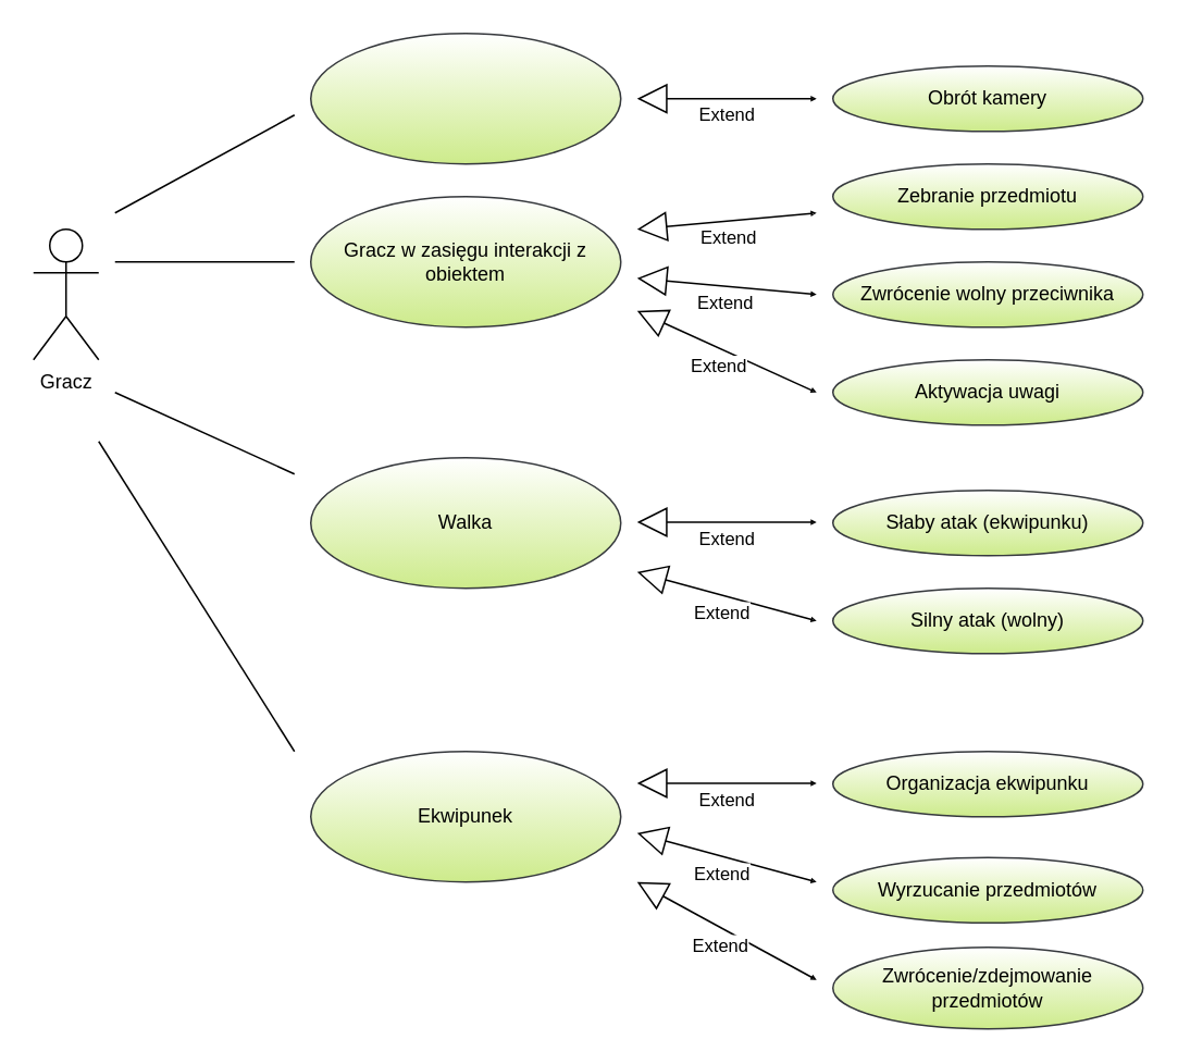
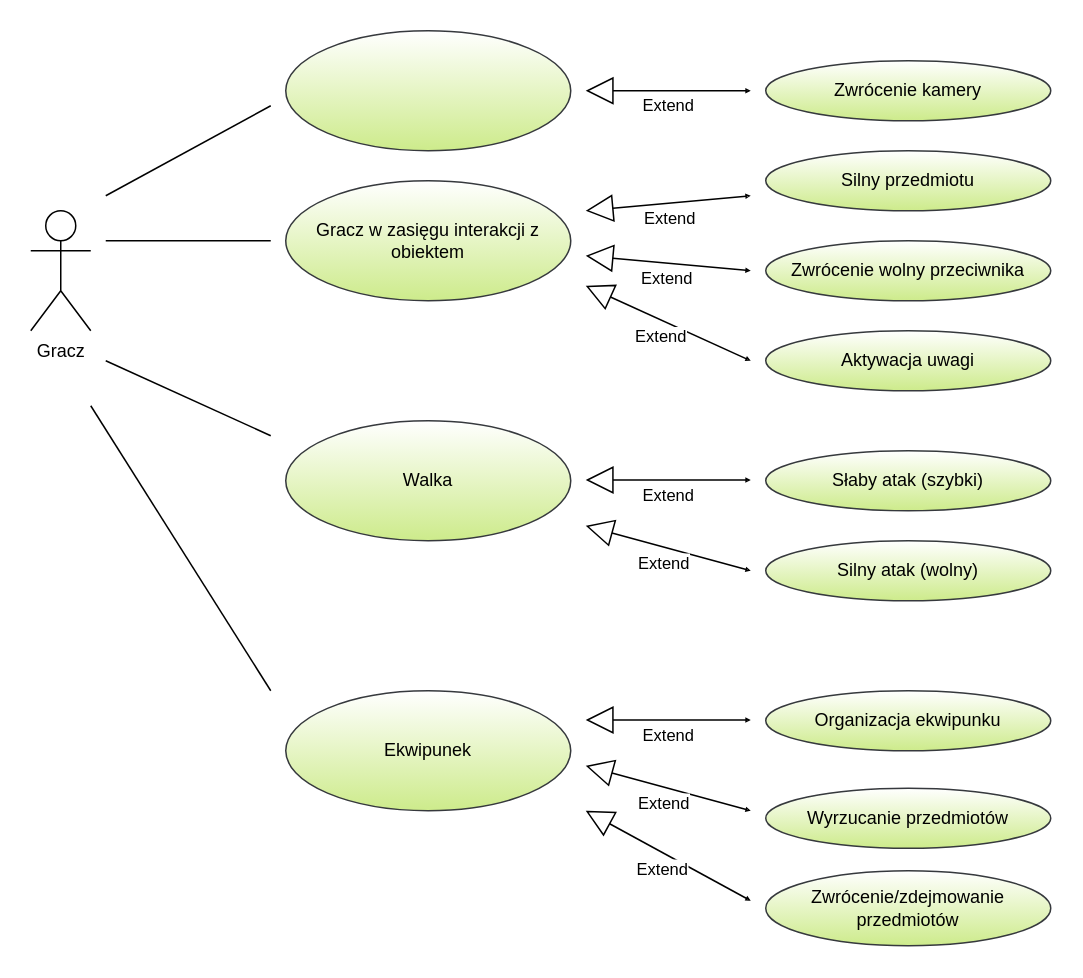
- <mxCell id="7" value="Obrót kamery" style="ellipse;whiteSpace=wrap;html=1;fillColor=#cdeb8b;strokeColor=#36393d;gradientColor=#ffffff;gradientDirection=north;" vertex="1" parent="1"><mxGeometry x="510" y="40" width="190" height="40" as="geometry" /></mxCell>
+ <mxCell id="7" value="Zwrócenie kamery" style="ellipse;whiteSpace=wrap;html=1;fillColor=#cdeb8b;strokeColor=#36393d;gradientColor=#ffffff;gradientDirection=north;" vertex="1" parent="1"><mxGeometry x="510" y="40" width="190" height="40" as="geometry" /></mxCell>
- <mxCell id="10" value="Zebranie przedmiotu" style="ellipse;whiteSpace=wrap;html=1;fillColor=#cdeb8b;strokeColor=#36393d;gradientColor=#ffffff;gradientDirection=north;" vertex="1" parent="1"><mxGeometry x="510" y="100" width="190" height="40" as="geometry" /></mxCell>
+ <mxCell id="10" value="Silny przedmiotu" style="ellipse;whiteSpace=wrap;html=1;fillColor=#cdeb8b;strokeColor=#36393d;gradientColor=#ffffff;gradientDirection=north;" vertex="1" parent="1"><mxGeometry x="510" y="100" width="190" height="40" as="geometry" /></mxCell>
- <mxCell id="17" value="&lt;div&gt;Słaby atak (ekwipunku)&lt;br&gt;&lt;/div&gt;" style="ellipse;whiteSpace=wrap;html=1;fillColor=#cdeb8b;strokeColor=#36393d;gradientColor=#ffffff;gradientDirection=north;" vertex="1" parent="1"><mxGeometry x="510" y="300" width="190" height="40" as="geometry" /></mxCell>
+ <mxCell id="17" value="&lt;div&gt;Słaby atak (szybki)&lt;br&gt;&lt;/div&gt;" style="ellipse;whiteSpace=wrap;html=1;fillColor=#cdeb8b;strokeColor=#36393d;gradientColor=#ffffff;gradientDirection=north;" vertex="1" parent="1"><mxGeometry x="510" y="300" width="190" height="40" as="geometry" /></mxCell>
